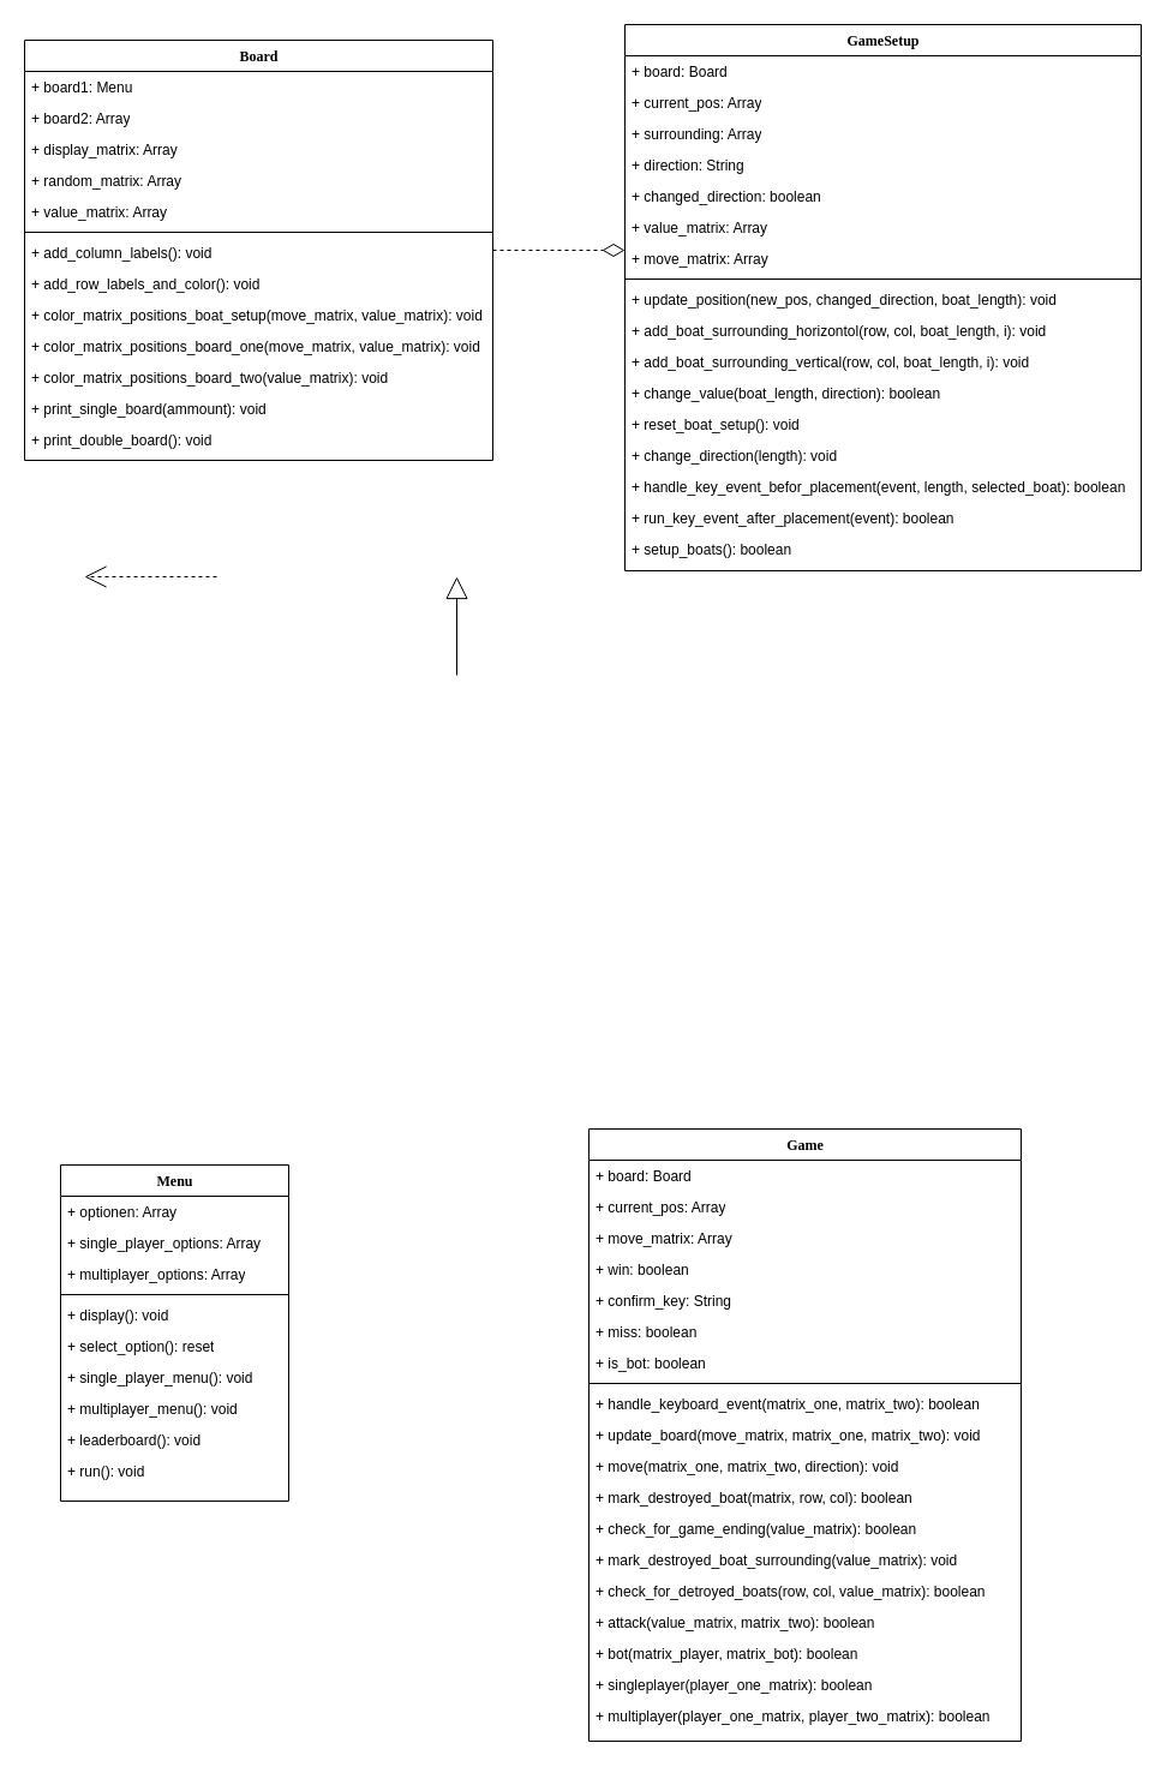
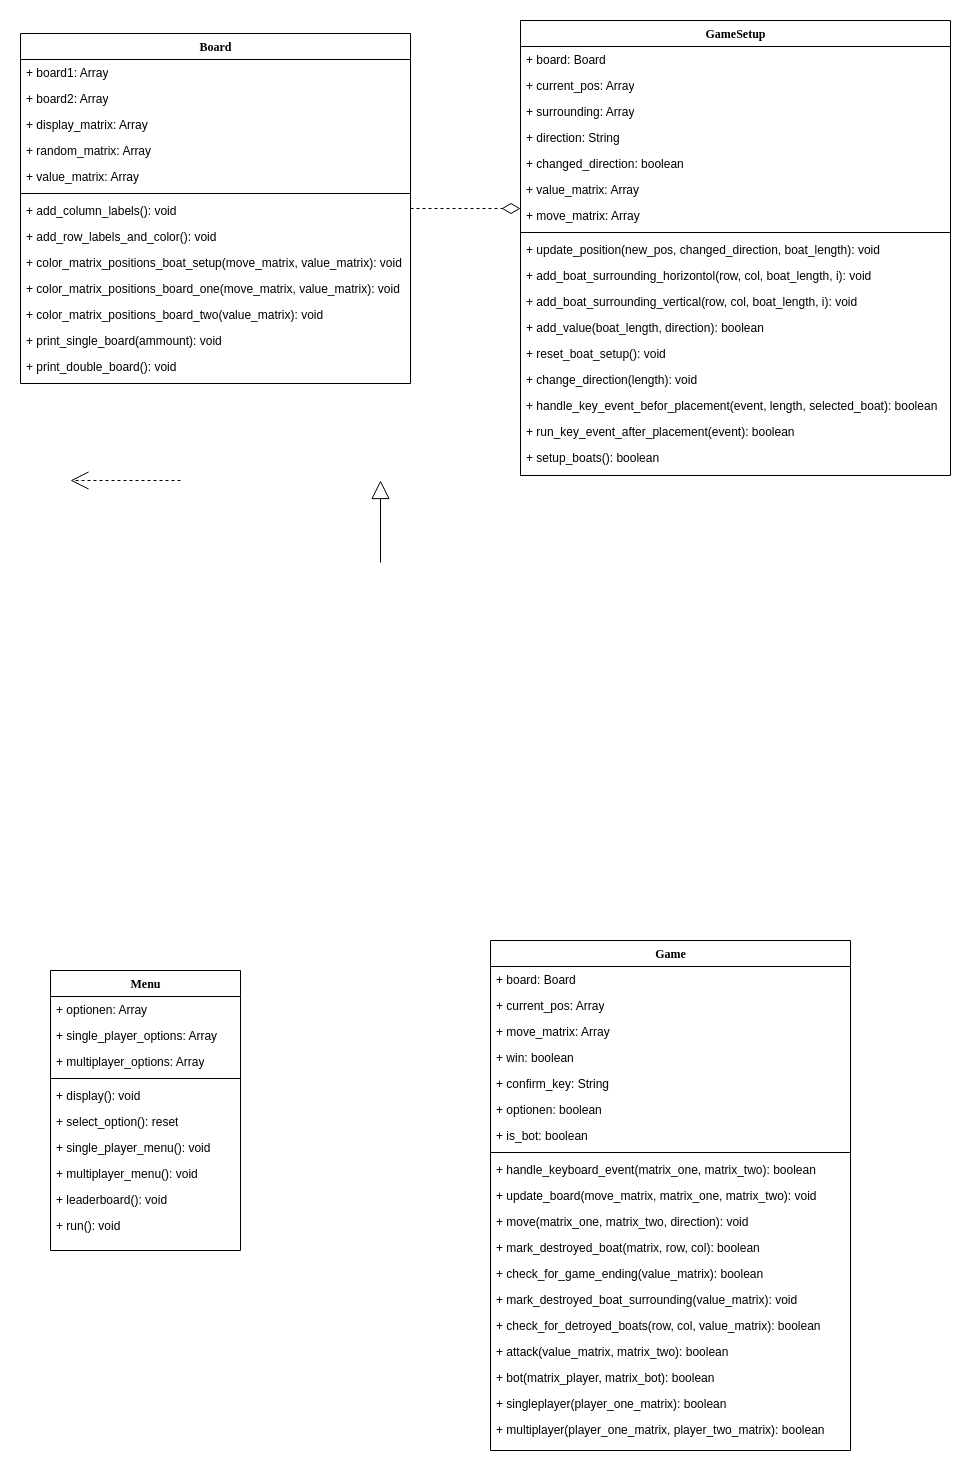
- <mxCell id="3" value="+ board1: Menu" style="text;html=1;strokeColor=none;fillColor=none;align=left;verticalAlign=top;spacingLeft=4;spacingRight=4;whiteSpace=wrap;overflow=hidden;rotatable=0;points=[[0,0.5],[1,0.5]];portConstraint=eastwest;" parent="2" vertex="1"><mxGeometry y="26" width="390" height="26" as="geometry" /></mxCell>
+ <mxCell id="3" value="+ board1: Array" style="text;html=1;strokeColor=none;fillColor=none;align=left;verticalAlign=top;spacingLeft=4;spacingRight=4;whiteSpace=wrap;overflow=hidden;rotatable=0;points=[[0,0.5],[1,0.5]];portConstraint=eastwest;" parent="2" vertex="1"><mxGeometry y="26" width="390" height="26" as="geometry" /></mxCell>
- <mxCell id="28" value="+ change_value(boat_length, direction): boolean" style="text;html=1;strokeColor=none;fillColor=none;align=left;verticalAlign=top;spacingLeft=4;spacingRight=4;whiteSpace=wrap;overflow=hidden;rotatable=0;points=[[0,0.5],[1,0.5]];portConstraint=eastwest;" vertex="1" parent="16"><mxGeometry y="294" width="430" height="26" as="geometry" /></mxCell>
+ <mxCell id="28" value="+ add_value(boat_length, direction): boolean" style="text;html=1;strokeColor=none;fillColor=none;align=left;verticalAlign=top;spacingLeft=4;spacingRight=4;whiteSpace=wrap;overflow=hidden;rotatable=0;points=[[0,0.5],[1,0.5]];portConstraint=eastwest;" vertex="1" parent="16"><mxGeometry y="294" width="430" height="26" as="geometry" /></mxCell>
- <mxCell id="43" value="+ miss: boolean" style="text;html=1;strokeColor=none;fillColor=none;align=left;verticalAlign=top;spacingLeft=4;spacingRight=4;whiteSpace=wrap;overflow=hidden;rotatable=0;points=[[0,0.5],[1,0.5]];portConstraint=eastwest;" vertex="1" parent="37"><mxGeometry y="156" width="360" height="26" as="geometry" /></mxCell>
+ <mxCell id="43" value="+ optionen: boolean" style="text;html=1;strokeColor=none;fillColor=none;align=left;verticalAlign=top;spacingLeft=4;spacingRight=4;whiteSpace=wrap;overflow=hidden;rotatable=0;points=[[0,0.5],[1,0.5]];portConstraint=eastwest;" vertex="1" parent="37"><mxGeometry y="156" width="360" height="26" as="geometry" /></mxCell>
